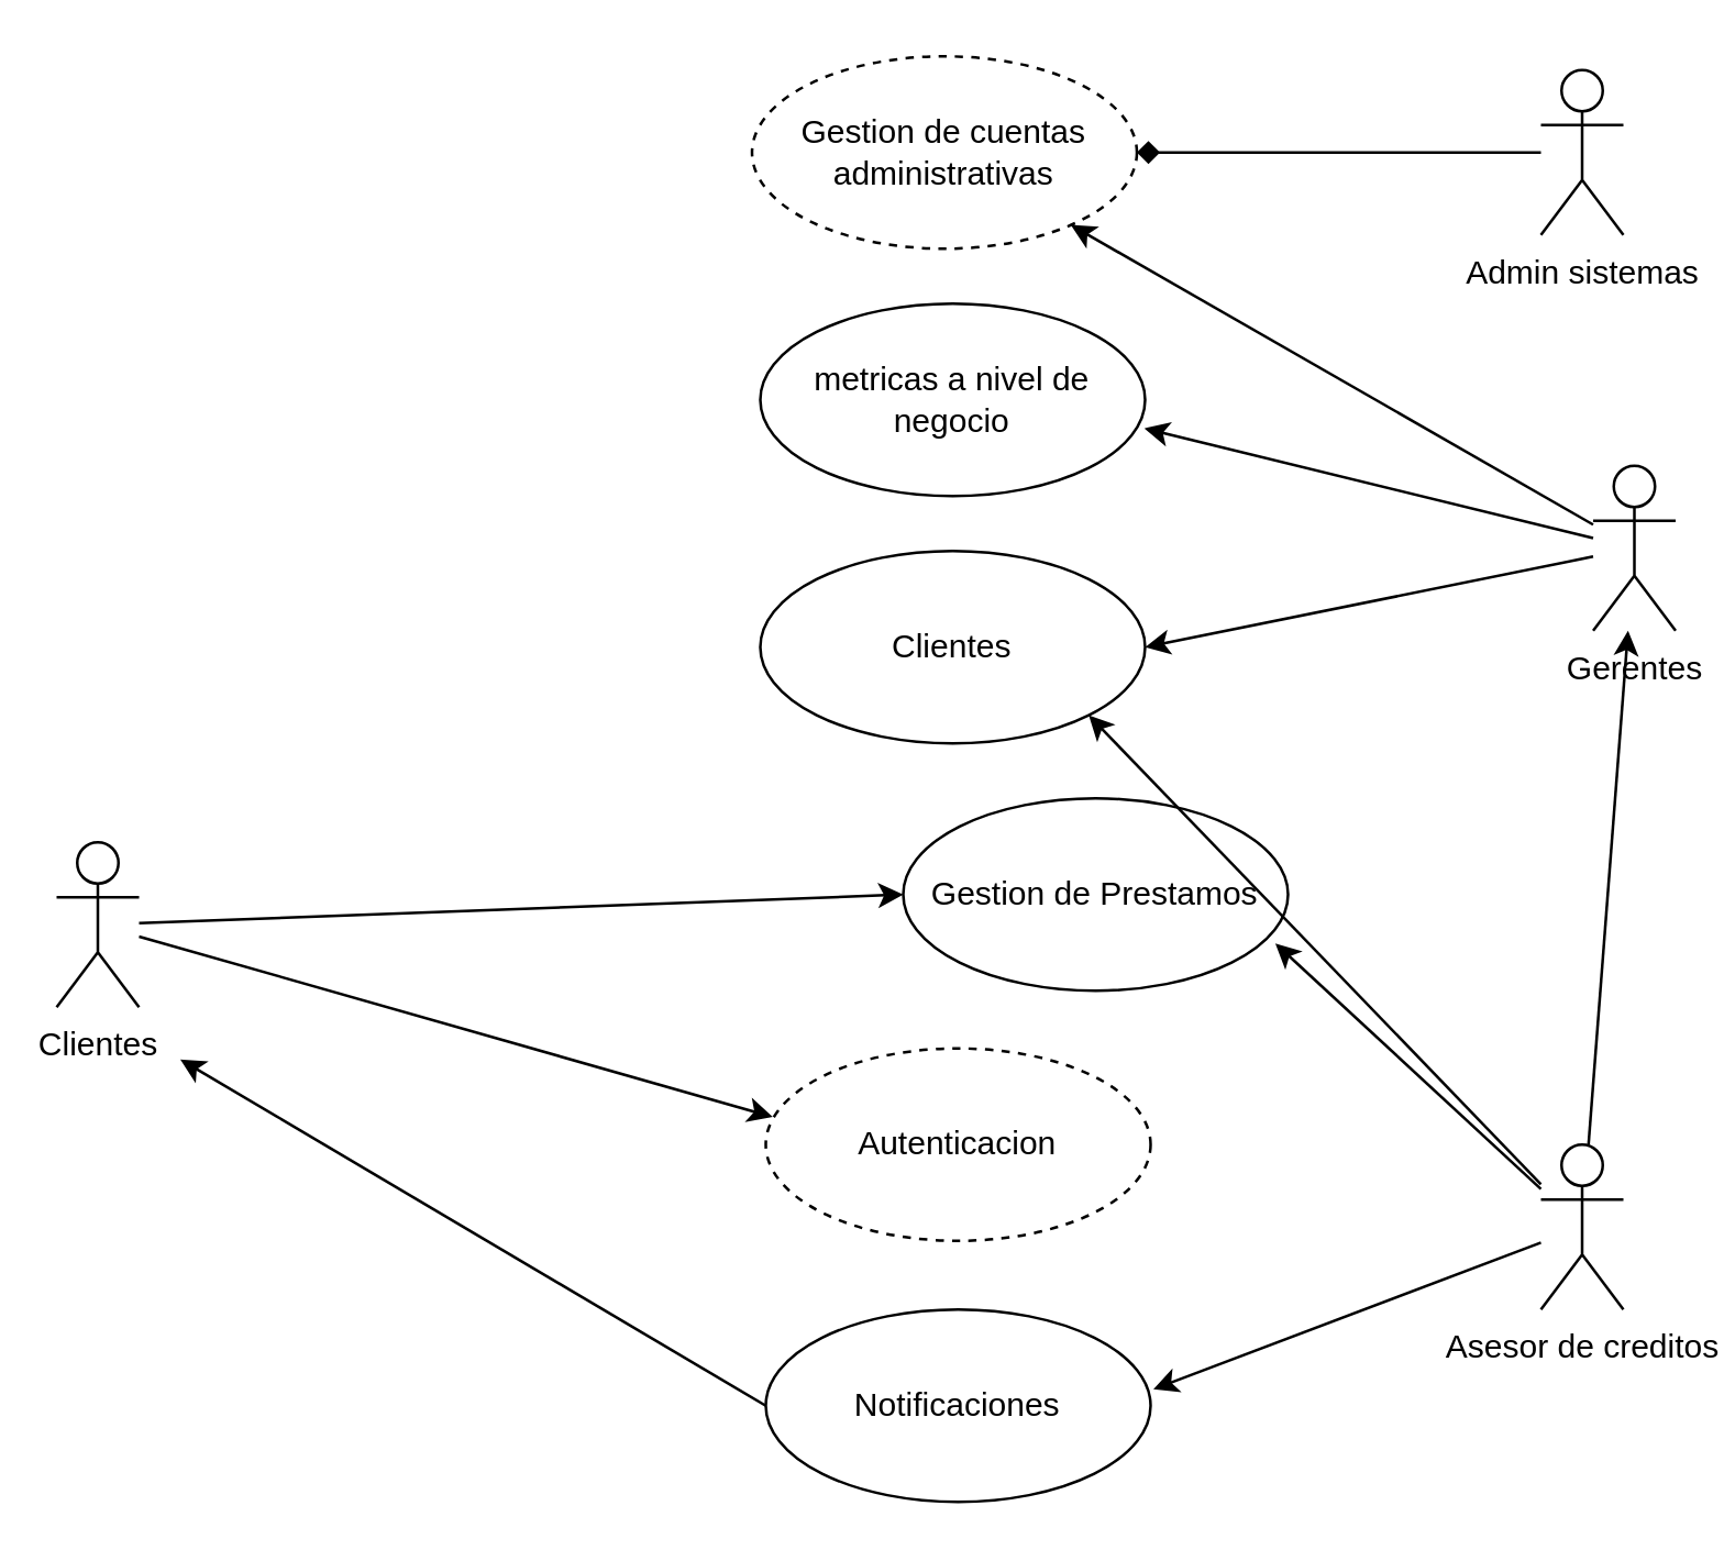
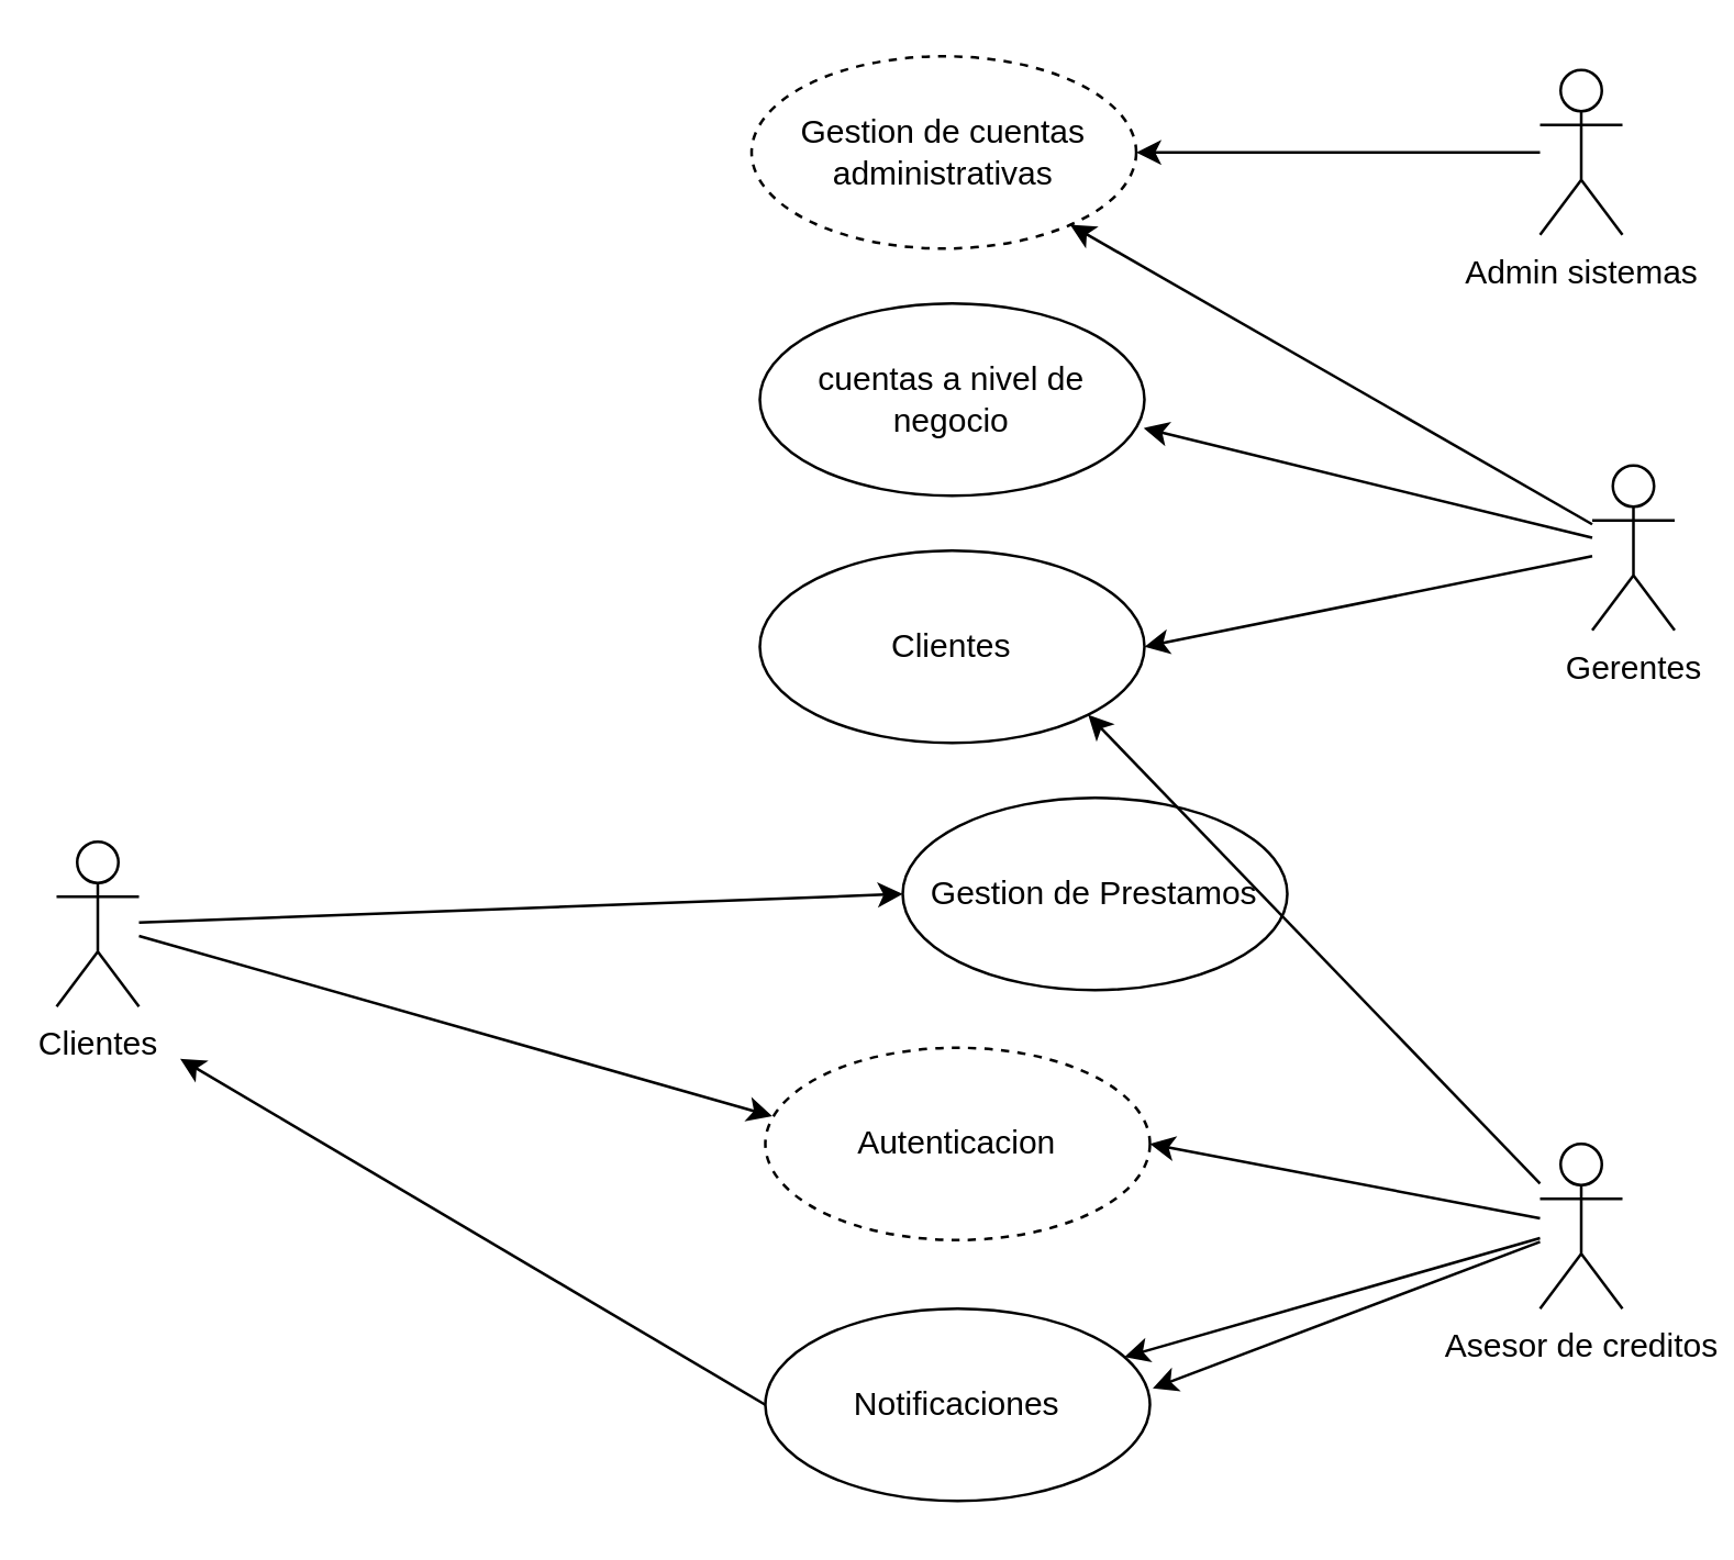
- <mxCell id="2" style="edgeStyle=none;html=1;entryX=1;entryY=0.5;entryDx=0;entryDy=0;endArrow=diamond;" edge="1" parent="1" source="3" target="10"><mxGeometry relative="1" as="geometry"><Array as="points"><mxPoint x="435" y="55" /></Array></mxGeometry></mxCell>
+ <mxCell id="2" style="edgeStyle=none;html=1;entryX=1;entryY=0.5;entryDx=0;entryDy=0;" edge="1" parent="1" source="3" target="10"><mxGeometry relative="1" as="geometry"><Array as="points"><mxPoint x="435" y="55" /></Array></mxGeometry></mxCell>
- <mxCell id="9" value="metricas a nivel de negocio" style="ellipse;whiteSpace=wrap;html=1;" vertex="1" parent="1"><mxGeometry x="276" y="110" width="140" height="70" as="geometry" /></mxCell>
+ <mxCell id="9" value="cuentas a nivel de negocio" style="ellipse;whiteSpace=wrap;html=1;" vertex="1" parent="1"><mxGeometry x="276" y="110" width="140" height="70" as="geometry" /></mxCell>
- <mxCell id="12" style="edgeStyle=none;html=1;" edge="1" parent="1" source="15" target="19"><mxGeometry relative="1" as="geometry" /></mxCell>
+ <mxCell id="12" style="edgeStyle=none;html=1;entryX=1;entryY=0.5;entryDx=0;entryDy=0;" edge="1" parent="1" source="15" target="6"><mxGeometry relative="1" as="geometry" /></mxCell>
- <mxCell id="13" style="edgeStyle=none;html=1;entryX=0.967;entryY=0.754;entryDx=0;entryDy=0;entryPerimeter=0;" edge="1" parent="1" source="15" target="4"><mxGeometry relative="1" as="geometry" /></mxCell>
+ <mxCell id="13" style="edgeStyle=none;html=1;" edge="1" parent="1" source="15" target="8"><mxGeometry relative="1" as="geometry" /></mxCell>
